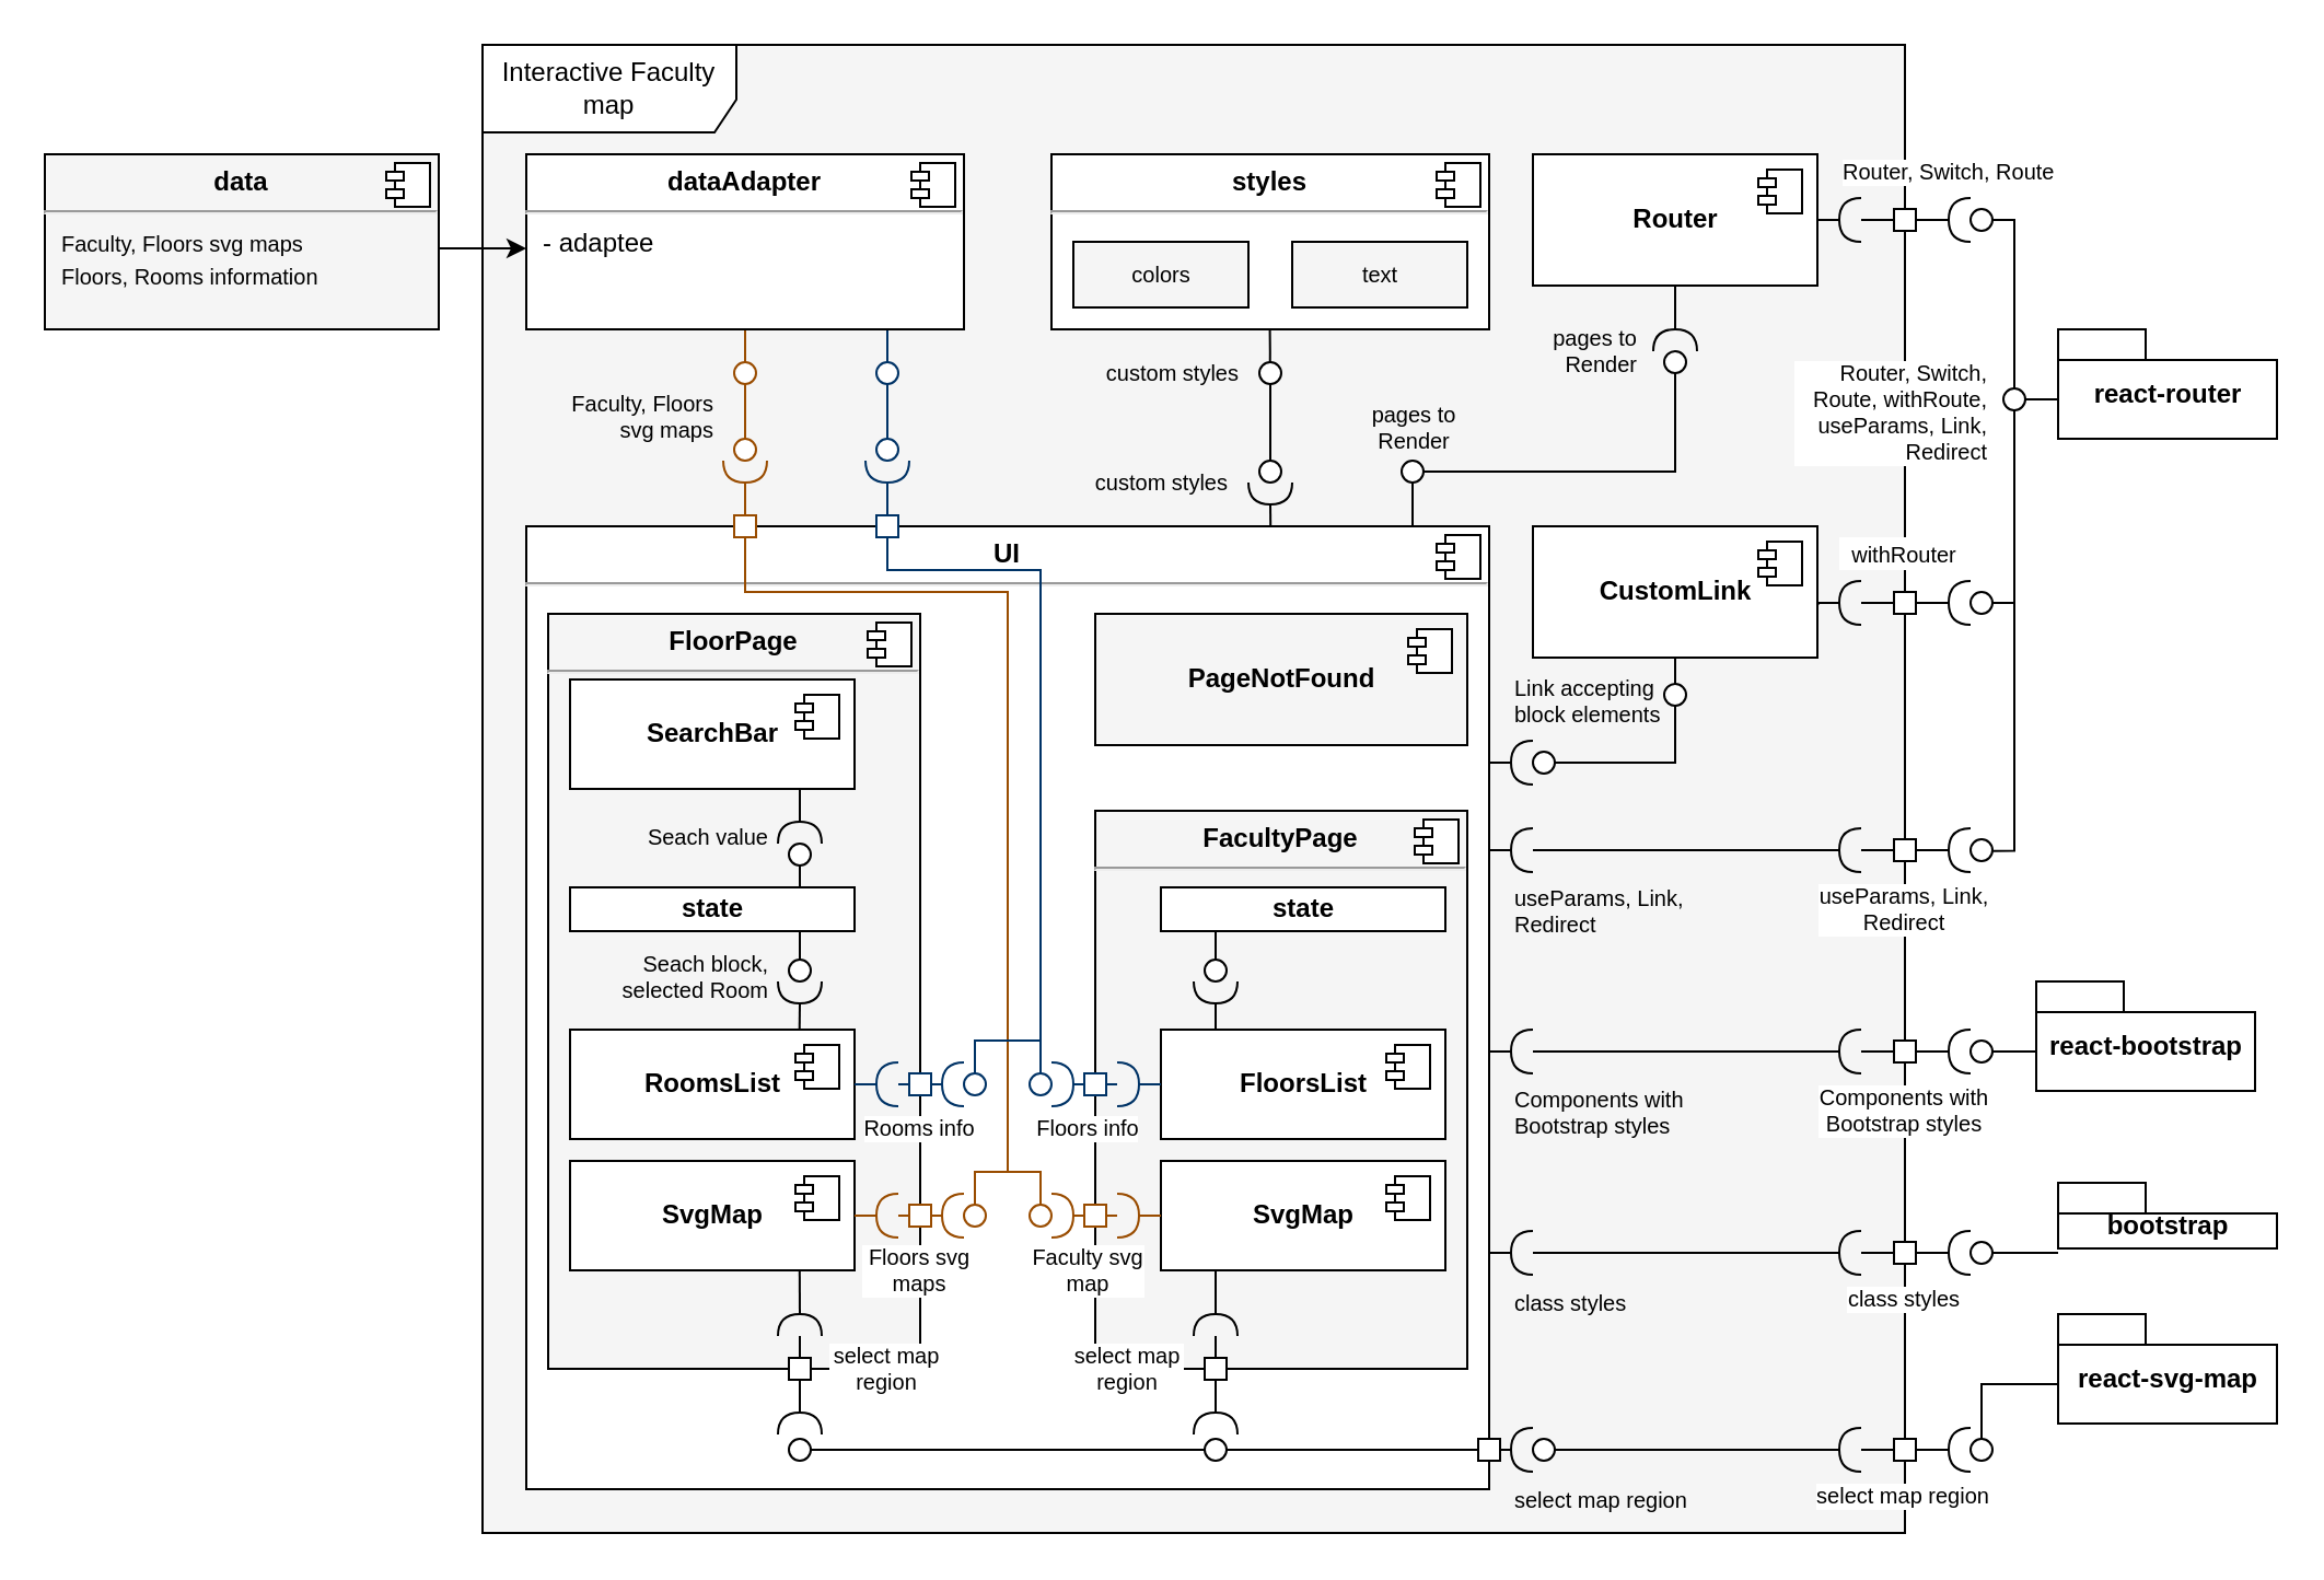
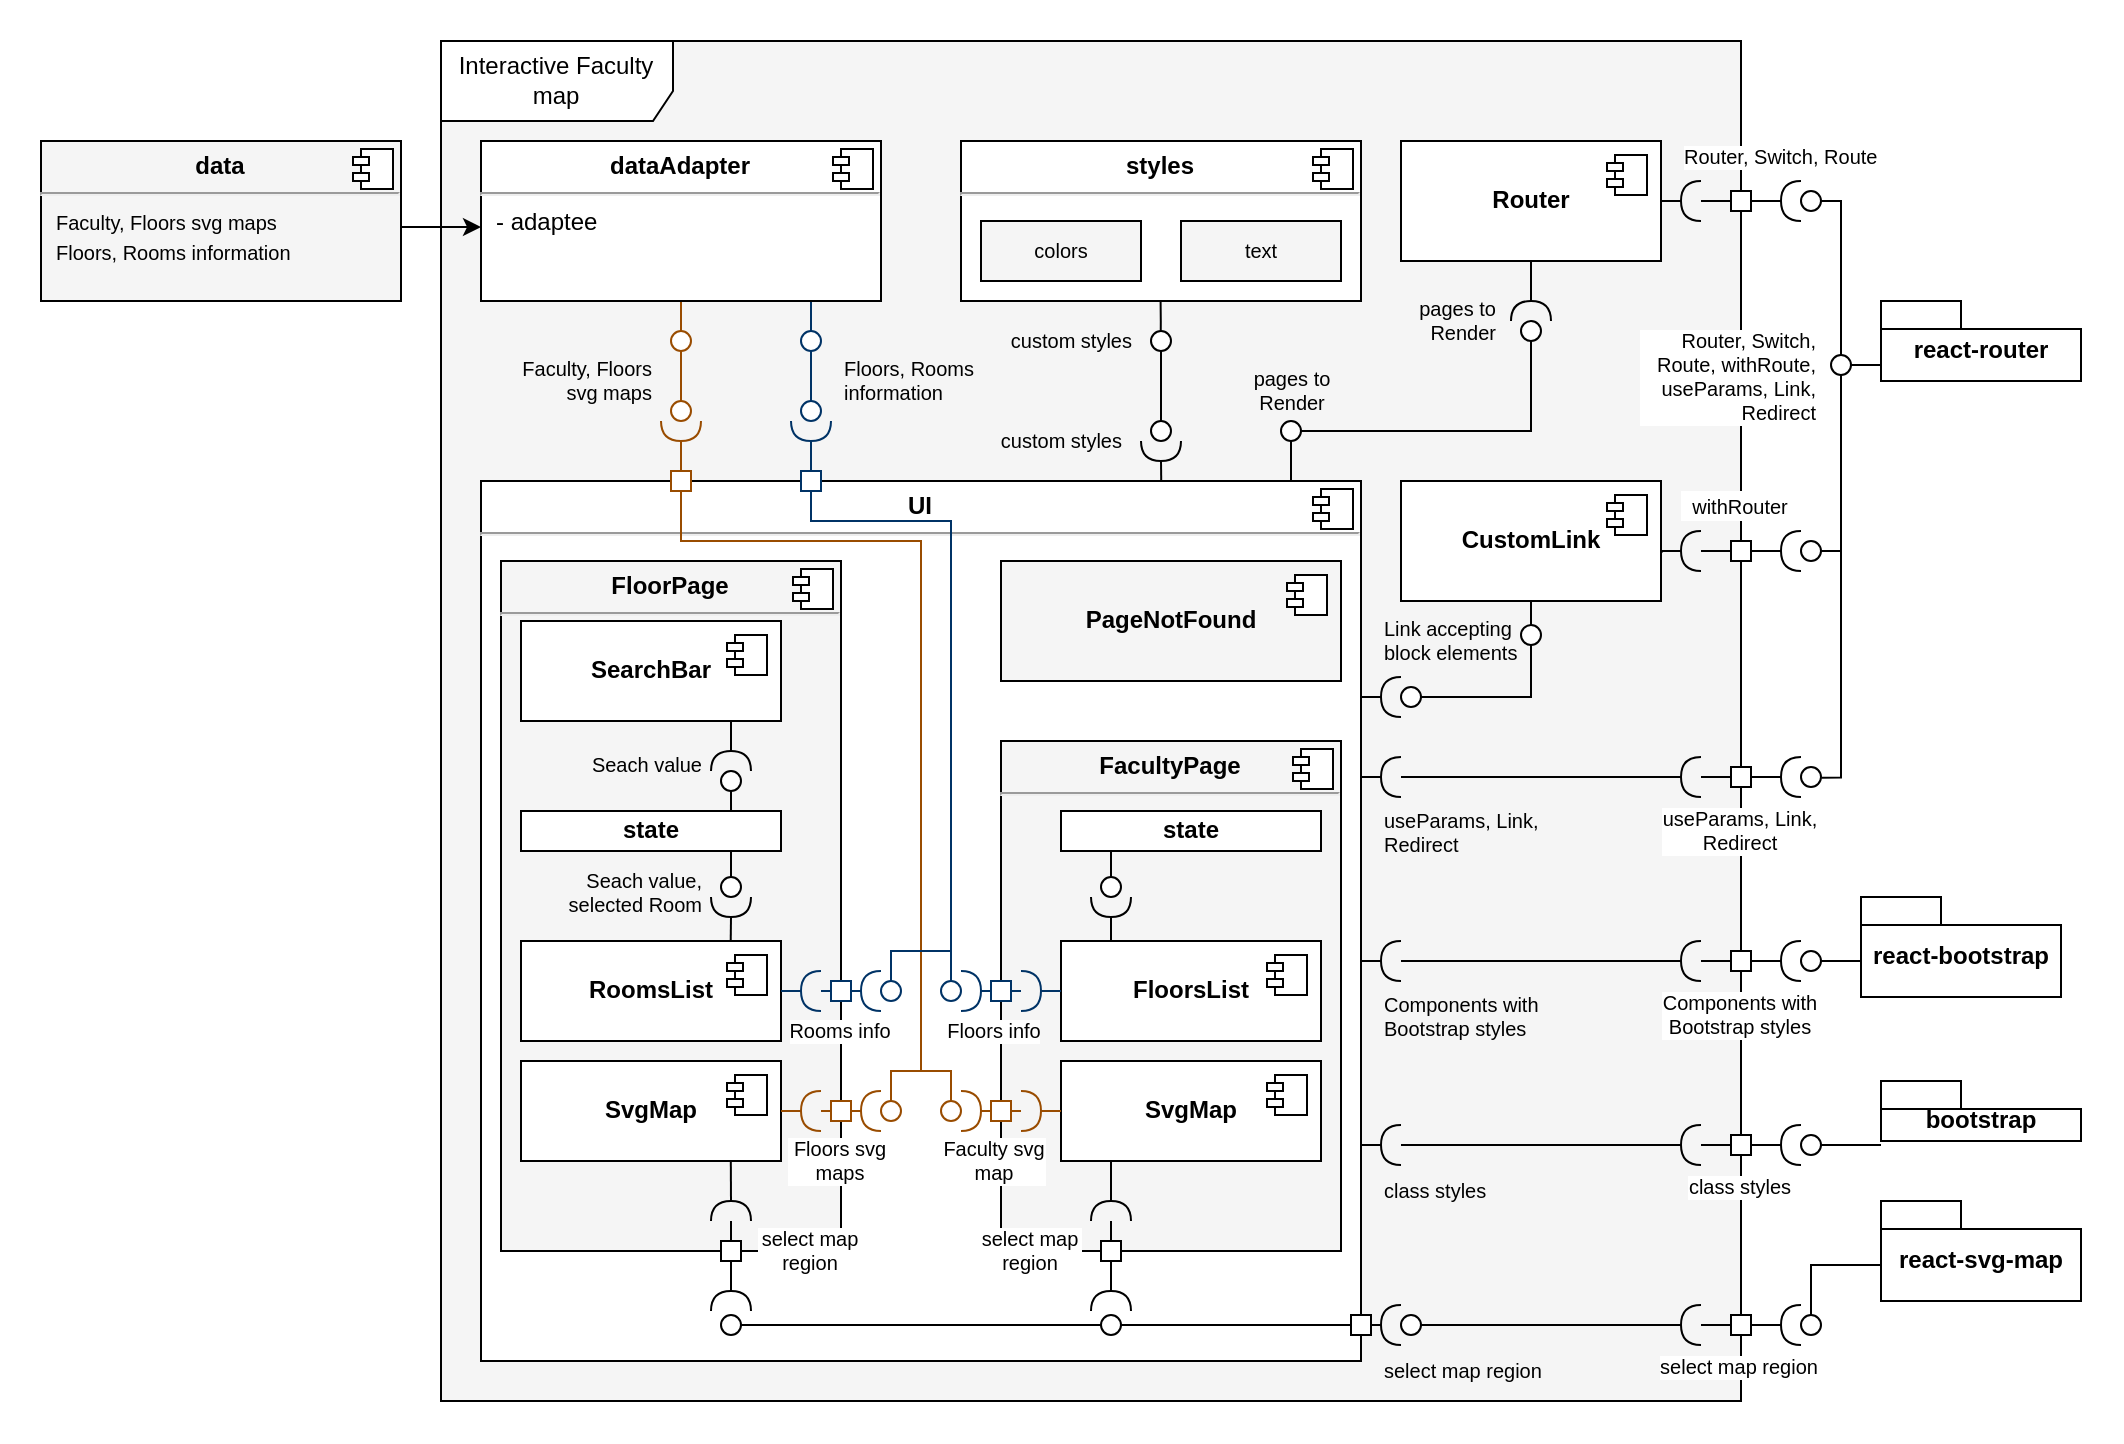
- <mxCell id="16" value="react-router" style="shape=folder;fontStyle=1;spacingTop=10;tabWidth=40;tabHeight=14;tabPosition=left;html=1;shadow=0;labelBackgroundColor=none;sketch=0;fontColor=#000000;strokeColor=#000000;fillColor=#FFFFFF;gradientColor=none;" parent="1" vertex="1"><mxGeometry x="940" y="150" width="100" height="50" as="geometry" /></mxCell>
+ <mxCell id="16" value="react-router" style="shape=folder;fontStyle=1;spacingTop=10;tabWidth=40;tabHeight=14;tabPosition=left;html=1;shadow=0;labelBackgroundColor=none;sketch=0;fontColor=#000000;strokeColor=#000000;fillColor=#FFFFFF;gradientColor=none;" parent="1" vertex="1"><mxGeometry x="940" y="150" width="100" height="40" as="geometry" /></mxCell>
+ <mxCell id="100" value="Floors, Rooms information" style="text;html=1;strokeColor=none;fillColor=none;align=left;verticalAlign=middle;whiteSpace=wrap;rounded=0;fontSize=10;" parent="1" vertex="1"><mxGeometry x="420" y="180" width="70" height="20" as="geometry" /></mxCell>
- <mxCell id="209" value="Seach block,&lt;br&gt;selected Room" style="text;html=1;strokeColor=none;fillColor=none;align=right;verticalAlign=middle;whiteSpace=wrap;rounded=0;fontSize=10;labelBackgroundColor=none;" vertex="1" parent="1"><mxGeometry x="275" y="436" width="78" height="20" as="geometry" /></mxCell>
+ <mxCell id="209" value="Seach value,&lt;br&gt;selected Room" style="text;html=1;strokeColor=none;fillColor=none;align=right;verticalAlign=middle;whiteSpace=wrap;rounded=0;fontSize=10;labelBackgroundColor=none;" vertex="1" parent="1"><mxGeometry x="275" y="436" width="78" height="20" as="geometry" /></mxCell>
